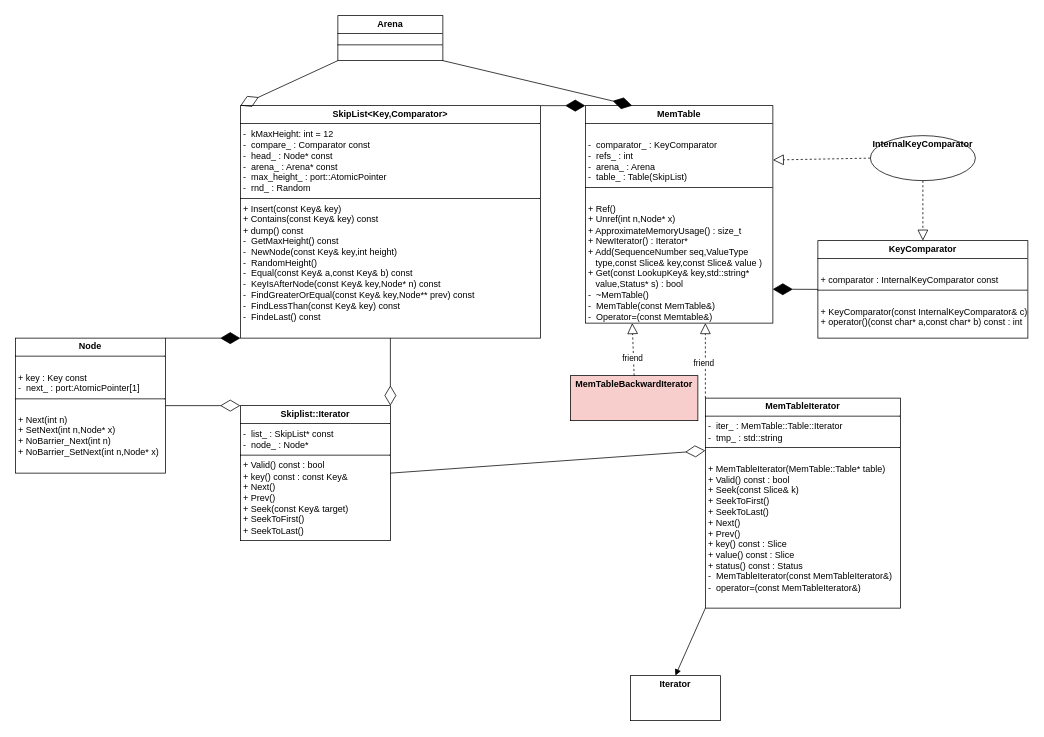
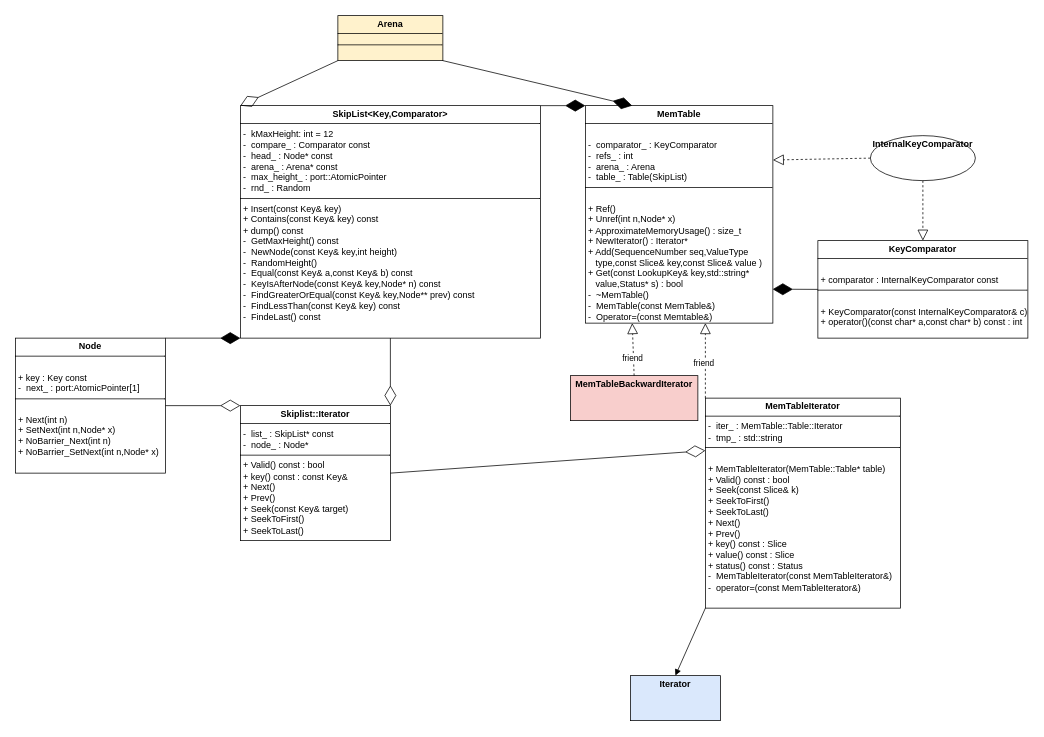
- <mxCell id="2" value="&lt;p style=&quot;margin:0px;margin-top:4px;text-align:center;&quot;&gt;&lt;b&gt;Arena&lt;/b&gt;&lt;/p&gt;&lt;hr size=&quot;1&quot; style=&quot;border-style:solid;&quot;&gt;&lt;div style=&quot;height:2px;&quot;&gt;&lt;/div&gt;&lt;hr size=&quot;1&quot; style=&quot;border-style:solid;&quot;&gt;&lt;div style=&quot;height:2px;&quot;&gt;&lt;/div&gt;" style="verticalAlign=top;align=left;overflow=fill;html=1;whiteSpace=wrap;" parent="1" vertex="1"><mxGeometry x="450" y="20" width="140" height="60" as="geometry" /></mxCell>
+ <mxCell id="2" value="&lt;p style=&quot;margin:0px;margin-top:4px;text-align:center;&quot;&gt;&lt;b&gt;Arena&lt;/b&gt;&lt;/p&gt;&lt;hr size=&quot;1&quot; style=&quot;border-style:solid;&quot;&gt;&lt;div style=&quot;height:2px;&quot;&gt;&lt;/div&gt;&lt;hr size=&quot;1&quot; style=&quot;border-style:solid;&quot;&gt;&lt;div style=&quot;height:2px;&quot;&gt;&lt;/div&gt;" style="verticalAlign=top;align=left;overflow=fill;html=1;whiteSpace=wrap;fillColor=#fff2cc;" parent="1" vertex="1"><mxGeometry x="450" y="20" width="140" height="60" as="geometry" /></mxCell>
- <mxCell id="24" value="&lt;p style=&quot;margin:0px;margin-top:4px;text-align:center;&quot;&gt;&lt;b&gt;Iterator&lt;/b&gt;&lt;/p&gt;" style="verticalAlign=top;align=left;overflow=fill;html=1;whiteSpace=wrap;" vertex="1" parent="1"><mxGeometry x="840" y="900" width="120" height="60" as="geometry" /></mxCell>
+ <mxCell id="24" value="&lt;p style=&quot;margin:0px;margin-top:4px;text-align:center;&quot;&gt;&lt;b&gt;Iterator&lt;/b&gt;&lt;/p&gt;" style="verticalAlign=top;align=left;overflow=fill;html=1;whiteSpace=wrap;fillColor=#dae8fc;" vertex="1" parent="1"><mxGeometry x="840" y="900" width="120" height="60" as="geometry" /></mxCell>
